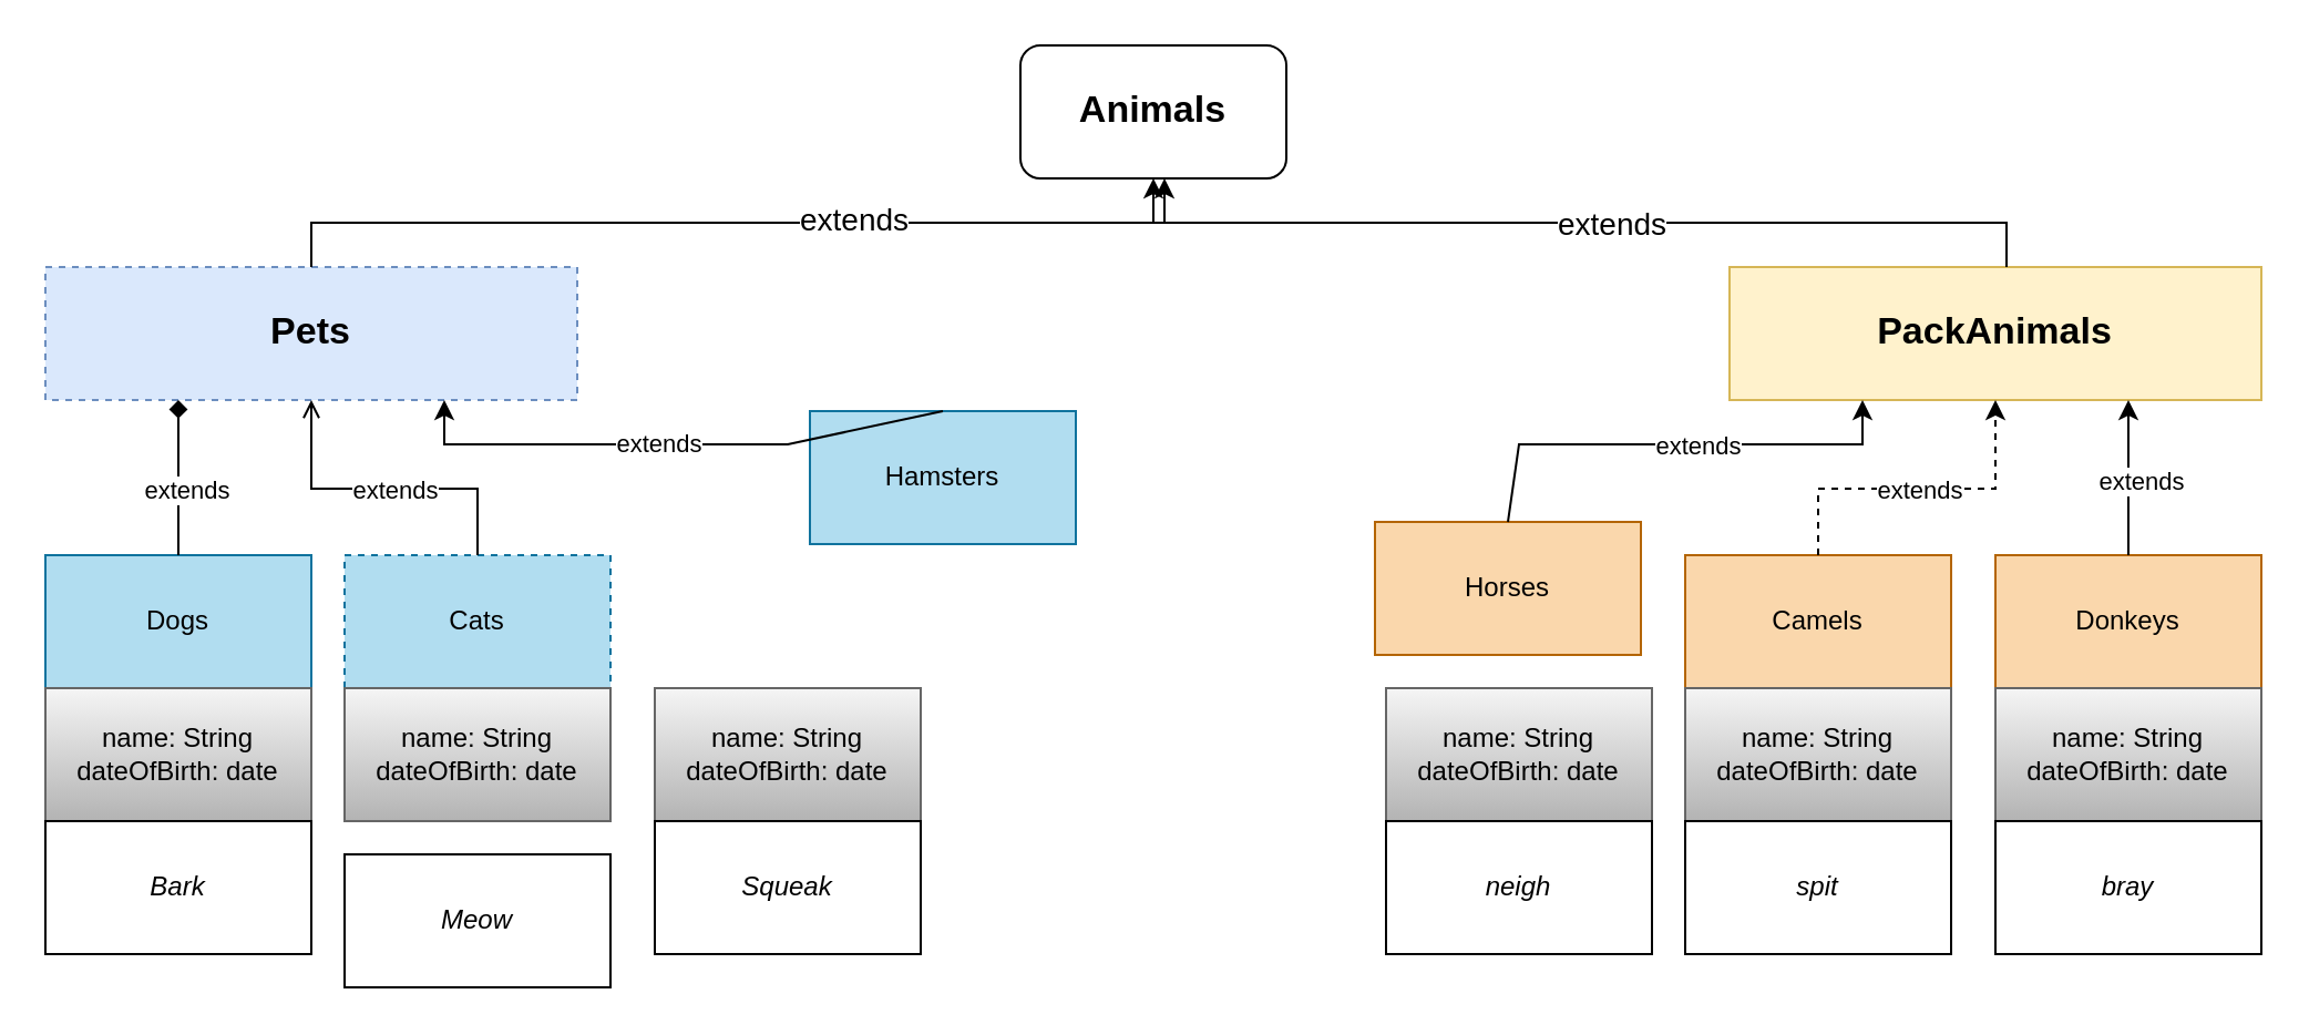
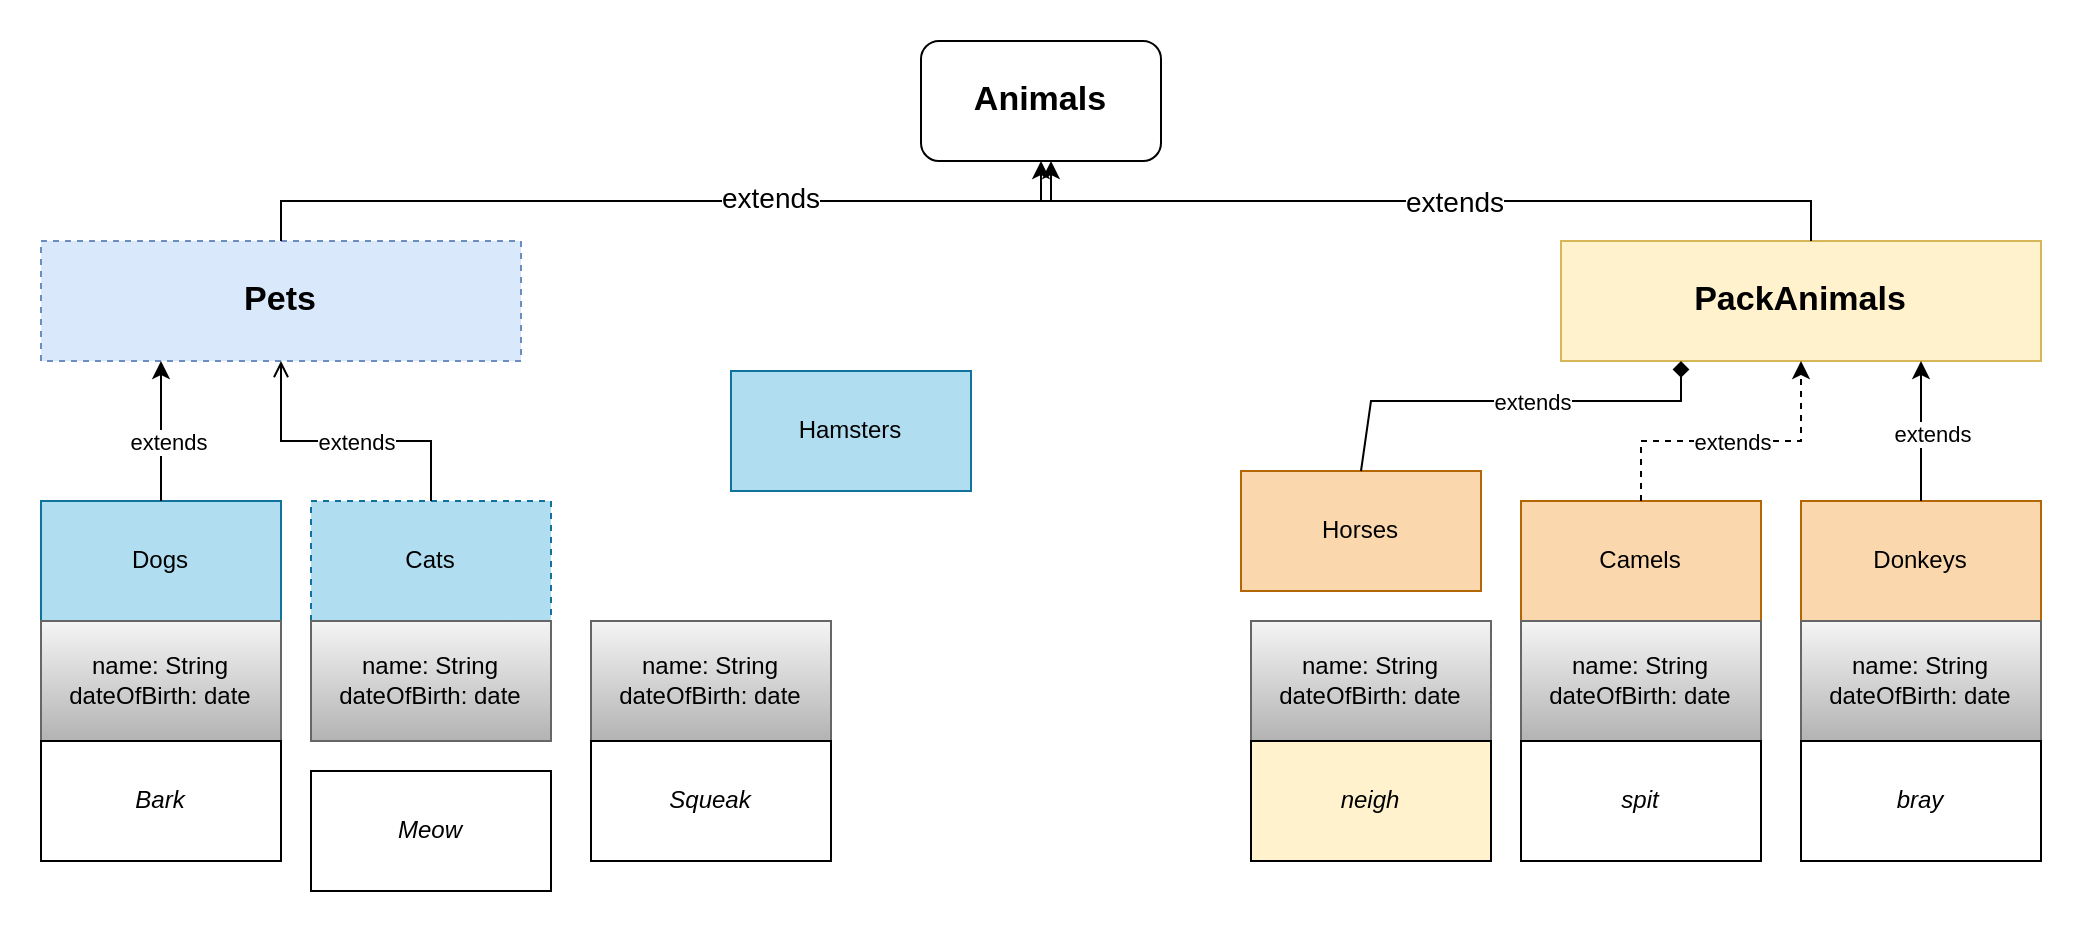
- <mxCell id="23" value="" style="endArrow=classic;html=1;rounded=0;entryX=0.25;entryY=1;entryDx=0;entryDy=0;exitX=0.5;exitY=0;exitDx=0;exitDy=0;" edge="1" parent="1" source="12" target="4"><mxGeometry width="50" height="50" relative="1" as="geometry"><mxPoint x="245" y="250" as="sourcePoint" /><mxPoint x="295" y="200" as="targetPoint" /><Array as="points"><mxPoint x="685" y="200" /><mxPoint x="840" y="200" /></Array></mxGeometry></mxCell>
+ <mxCell id="23" value="" style="endArrow=diamond;html=1;rounded=0;entryX=0.25;entryY=1;entryDx=0;entryDy=0;exitX=0.5;exitY=0;exitDx=0;exitDy=0;" edge="1" parent="1" source="12" target="4"><mxGeometry width="50" height="50" relative="1" as="geometry"><mxPoint x="245" y="250" as="sourcePoint" /><mxPoint x="295" y="200" as="targetPoint" /><Array as="points"><mxPoint x="685" y="200" /><mxPoint x="840" y="200" /></Array></mxGeometry></mxCell>
- <mxCell id="15" value="" style="endArrow=diamond;html=1;rounded=0;entryX=0.25;entryY=1;entryDx=0;entryDy=0;exitX=0.5;exitY=0;exitDx=0;exitDy=0;" edge="1" parent="1" source="9" target="3"><mxGeometry width="50" height="50" relative="1" as="geometry"><mxPoint x="495" y="210" as="sourcePoint" /><mxPoint x="545" y="160" as="targetPoint" /></mxGeometry></mxCell>
+ <mxCell id="15" value="" style="endArrow=classic;html=1;rounded=0;entryX=0.25;entryY=1;entryDx=0;entryDy=0;exitX=0.5;exitY=0;exitDx=0;exitDy=0;" edge="1" parent="1" source="9" target="3"><mxGeometry width="50" height="50" relative="1" as="geometry"><mxPoint x="495" y="210" as="sourcePoint" /><mxPoint x="545" y="160" as="targetPoint" /></mxGeometry></mxCell>
- <mxCell id="19" value="" style="endArrow=classic;html=1;rounded=0;entryX=0.75;entryY=1;entryDx=0;entryDy=0;exitX=0.5;exitY=0;exitDx=0;exitDy=0;" edge="1" parent="1" source="11" target="3"><mxGeometry width="50" height="50" relative="1" as="geometry"><mxPoint x="495" y="210" as="sourcePoint" /><mxPoint x="545" y="160" as="targetPoint" /><Array as="points"><mxPoint x="355" y="200" /><mxPoint x="200" y="200" /></Array></mxGeometry></mxCell>
- <mxCell id="20" value="extends" style="edgeLabel;html=1;align=center;verticalAlign=middle;resizable=0;points=[];" vertex="1" connectable="0" parent="19"><mxGeometry x="-0.058" y="-1" relative="1" as="geometry"><mxPoint x="-14" as="offset" /></mxGeometry></mxCell>
- <mxCell id="36" value="&lt;i&gt;neigh&lt;/i&gt;" style="rounded=0;whiteSpace=wrap;html=1;" vertex="1" parent="1"><mxGeometry x="625" y="370" width="120" height="60" as="geometry" /></mxCell>
+ <mxCell id="36" value="&lt;i&gt;neigh&lt;/i&gt;" style="rounded=0;whiteSpace=wrap;html=1;fillColor=#fff2cc;" vertex="1" parent="1"><mxGeometry x="625" y="370" width="120" height="60" as="geometry" /></mxCell>
